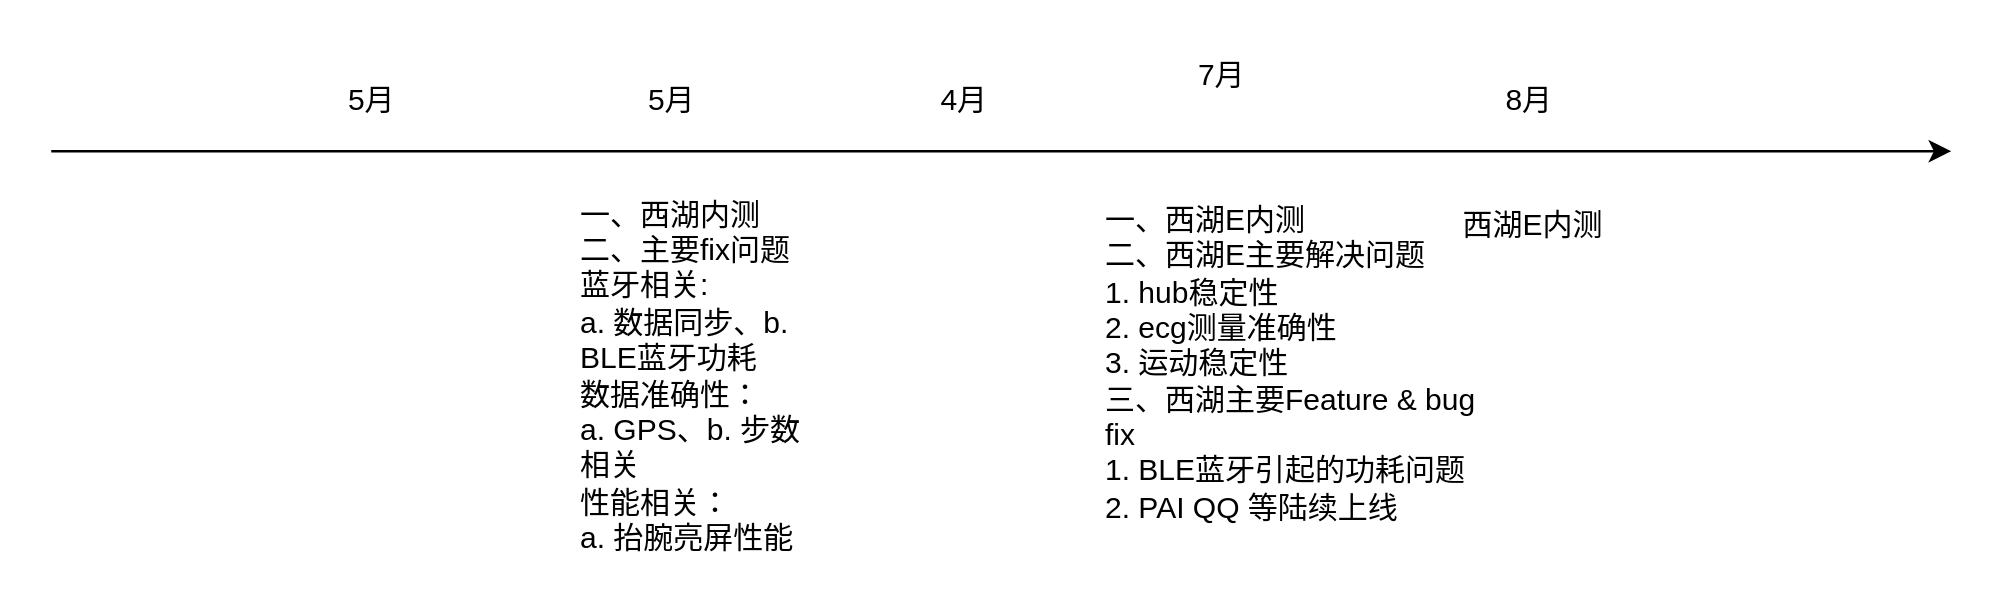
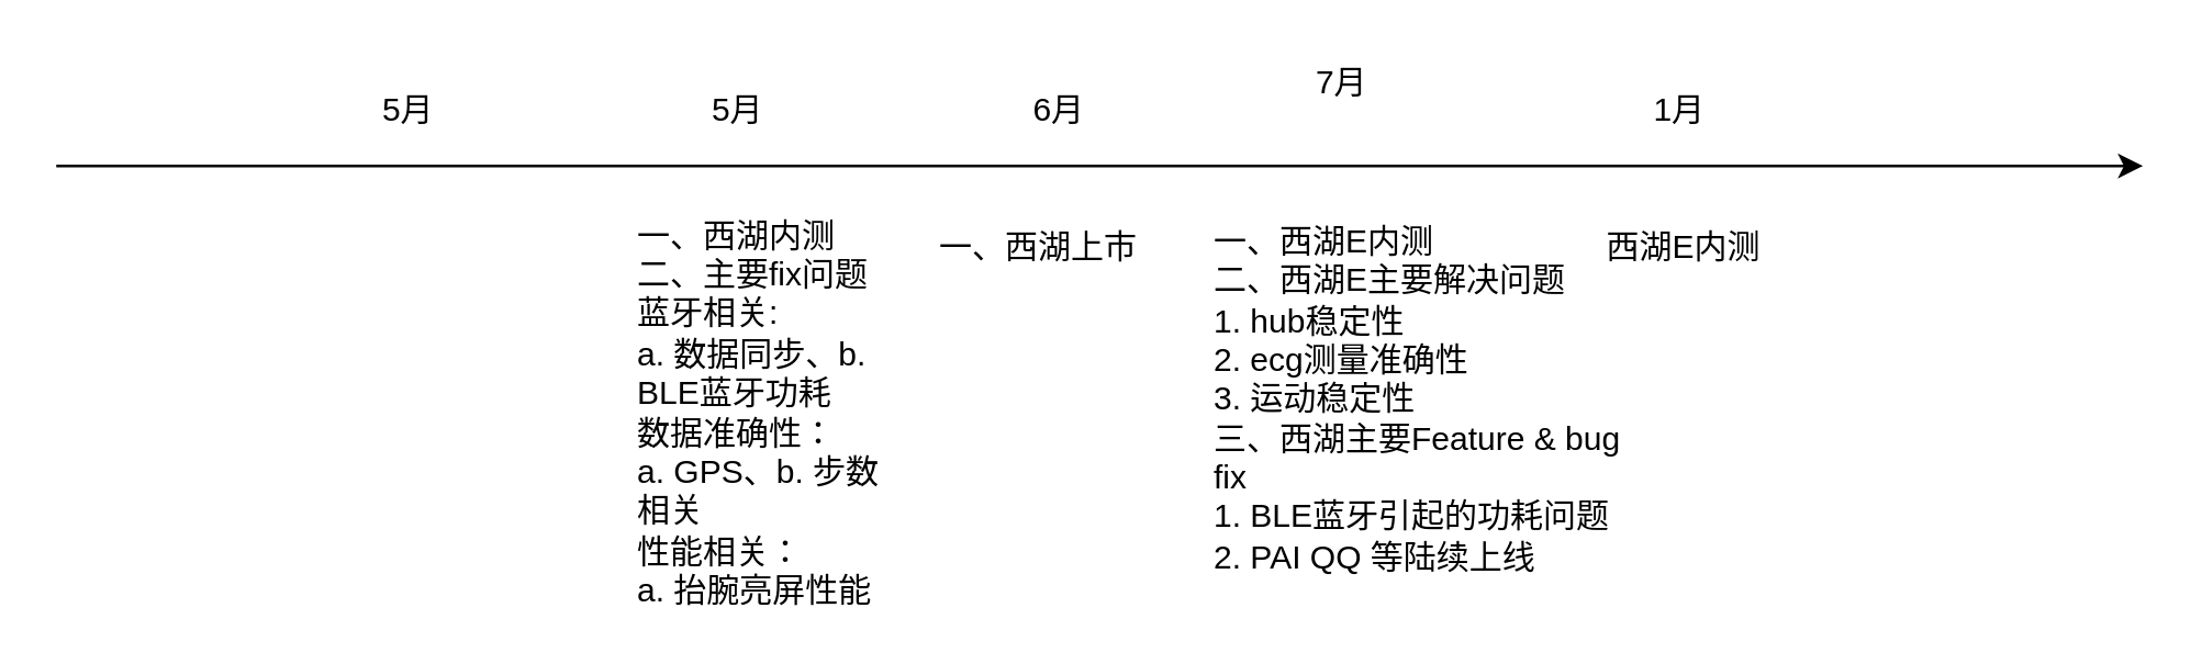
- <mxCell id="3" value="4月" style="text;html=1;strokeColor=none;fillColor=none;align=center;verticalAlign=middle;whiteSpace=wrap;rounded=0;" vertex="1" parent="1"><mxGeometry x="357" y="30" width="57" height="20" as="geometry" /></mxCell>
+ <mxCell id="3" value="6月" style="text;html=1;strokeColor=none;fillColor=none;align=center;verticalAlign=middle;whiteSpace=wrap;rounded=0;" vertex="1" parent="1"><mxGeometry x="357" y="30" width="57" height="20" as="geometry" /></mxCell>
- <mxCell id="5" value="8月" style="text;html=1;strokeColor=none;fillColor=none;align=center;verticalAlign=middle;whiteSpace=wrap;rounded=0;" vertex="1" parent="1"><mxGeometry x="583" y="30" width="57" height="20" as="geometry" /></mxCell>
+ <mxCell id="5" value="1月" style="text;html=1;strokeColor=none;fillColor=none;align=center;verticalAlign=middle;whiteSpace=wrap;rounded=0;" vertex="1" parent="1"><mxGeometry x="583" y="30" width="57" height="20" as="geometry" /></mxCell>
+ <mxCell id="8" value="一、西湖上市" style="text;html=1;strokeColor=none;fillColor=none;align=left;verticalAlign=middle;whiteSpace=wrap;rounded=0;" vertex="1" parent="1"><mxGeometry x="340" y="80" width="90" height="20" as="geometry" /></mxCell>
